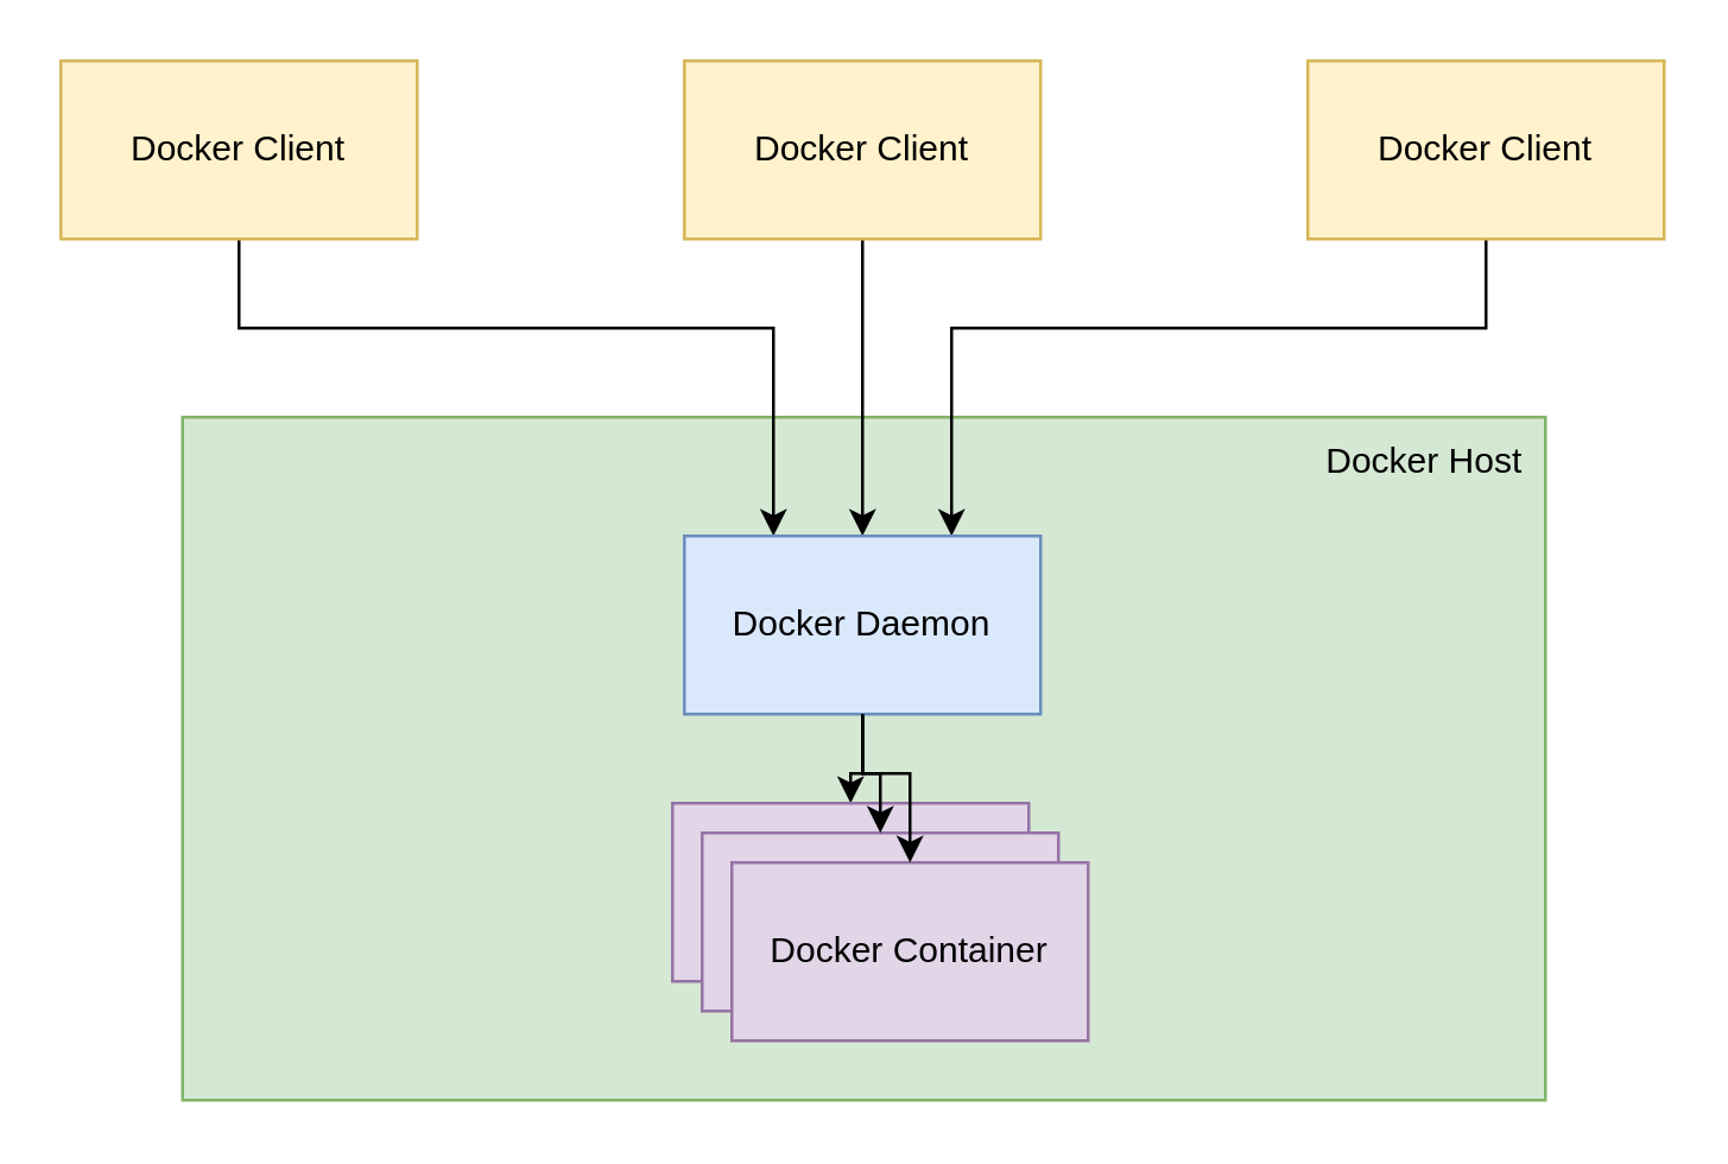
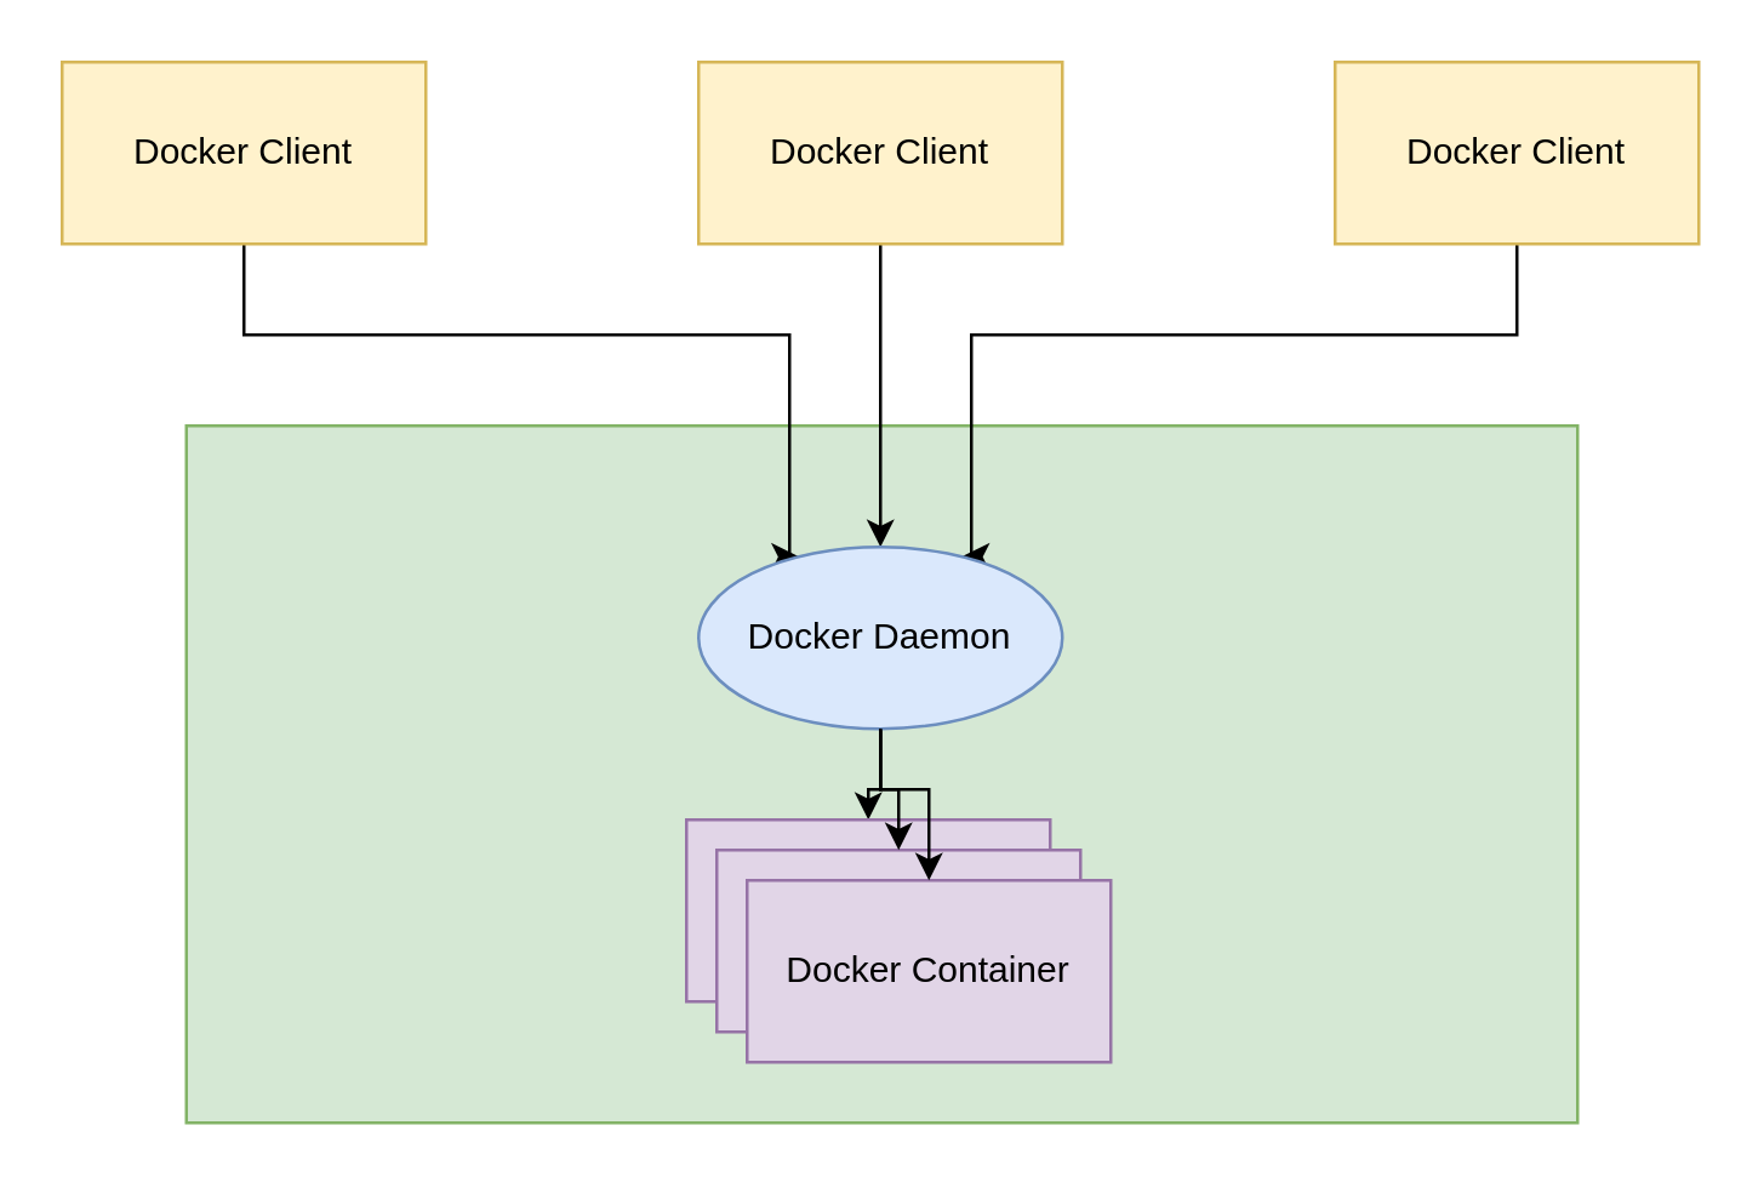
- <mxCell id="14" value="Docker Host" style="text;html=1;strokeColor=none;fillColor=none;align=center;verticalAlign=middle;whiteSpace=wrap;rounded=0;" vertex="1" parent="1"><mxGeometry x="439" y="140" width="81" height="30" as="geometry" /></mxCell>
- <mxCell id="10" value="Docker Daemon" style="rounded=0;whiteSpace=wrap;html=1;fillColor=#dae8fc;strokeColor=#6c8ebf;" vertex="1" parent="1"><mxGeometry x="230" y="180" width="120" height="60" as="geometry" /></mxCell>
+ <mxCell id="10" value="Docker Daemon" style="ellipse;whiteSpace=wrap;html=1;fillColor=#dae8fc;strokeColor=#6c8ebf;" vertex="1" parent="1"><mxGeometry x="230" y="180" width="120" height="60" as="geometry" /></mxCell>
